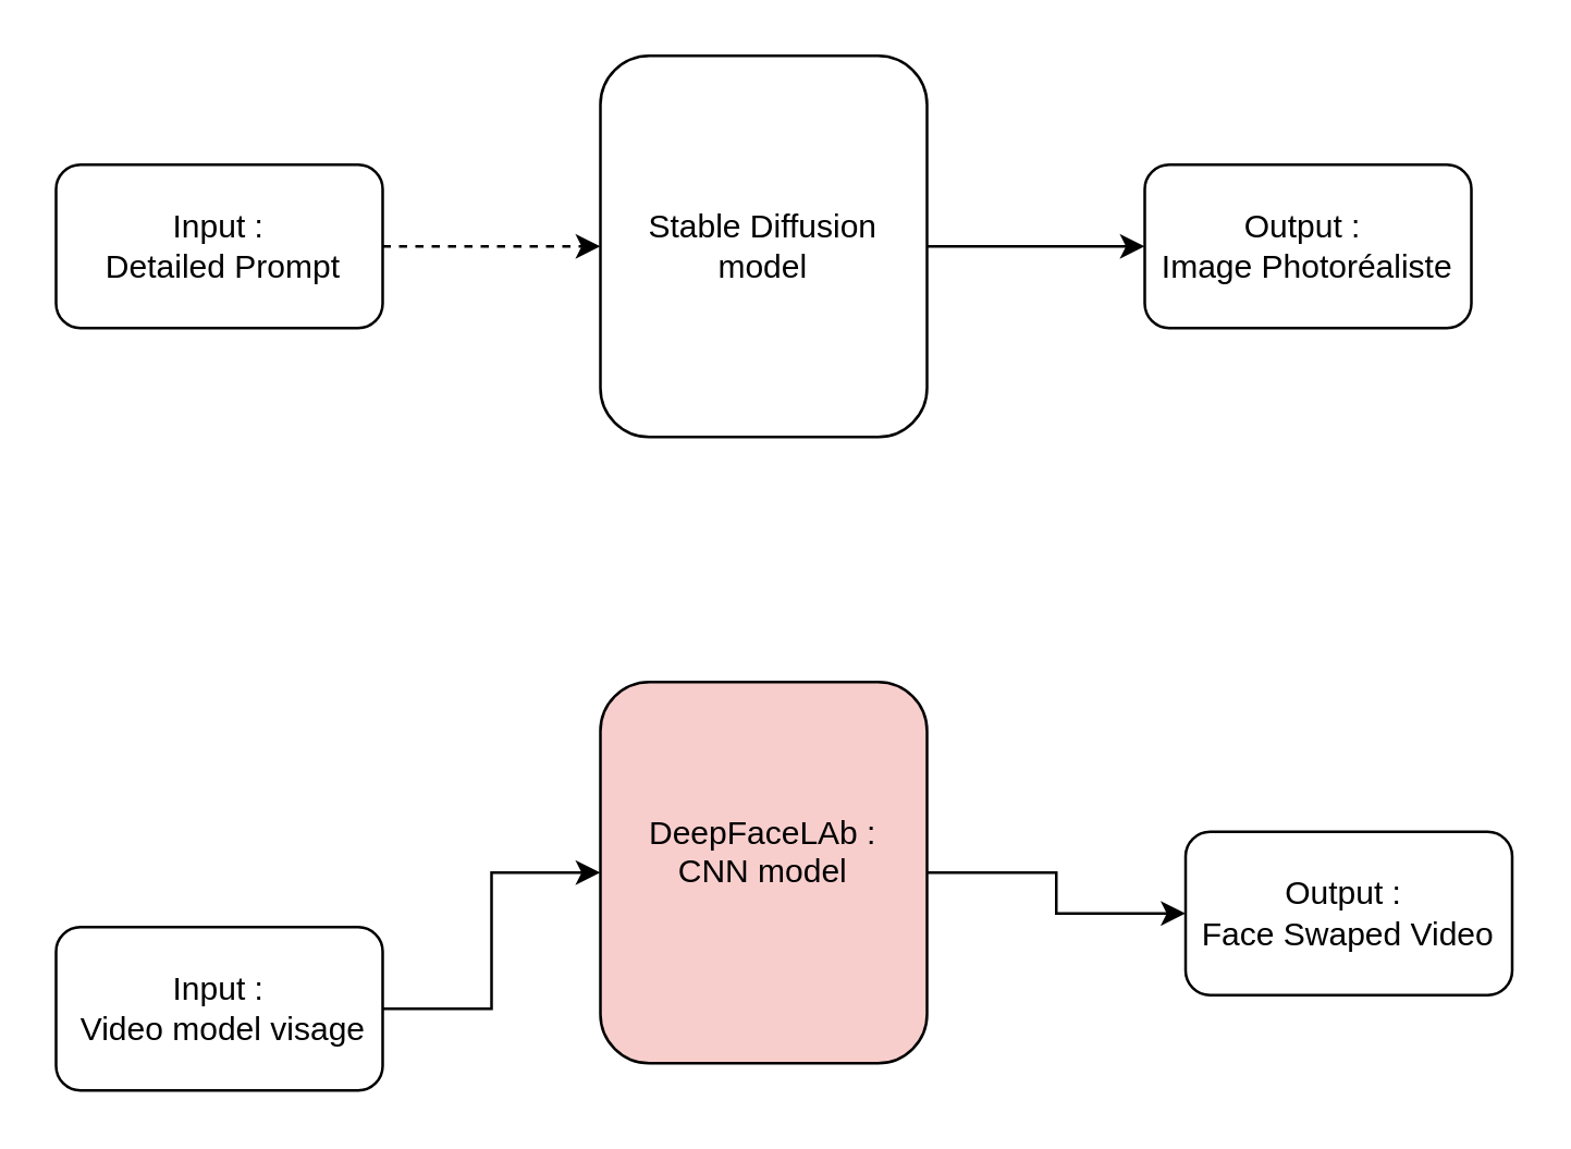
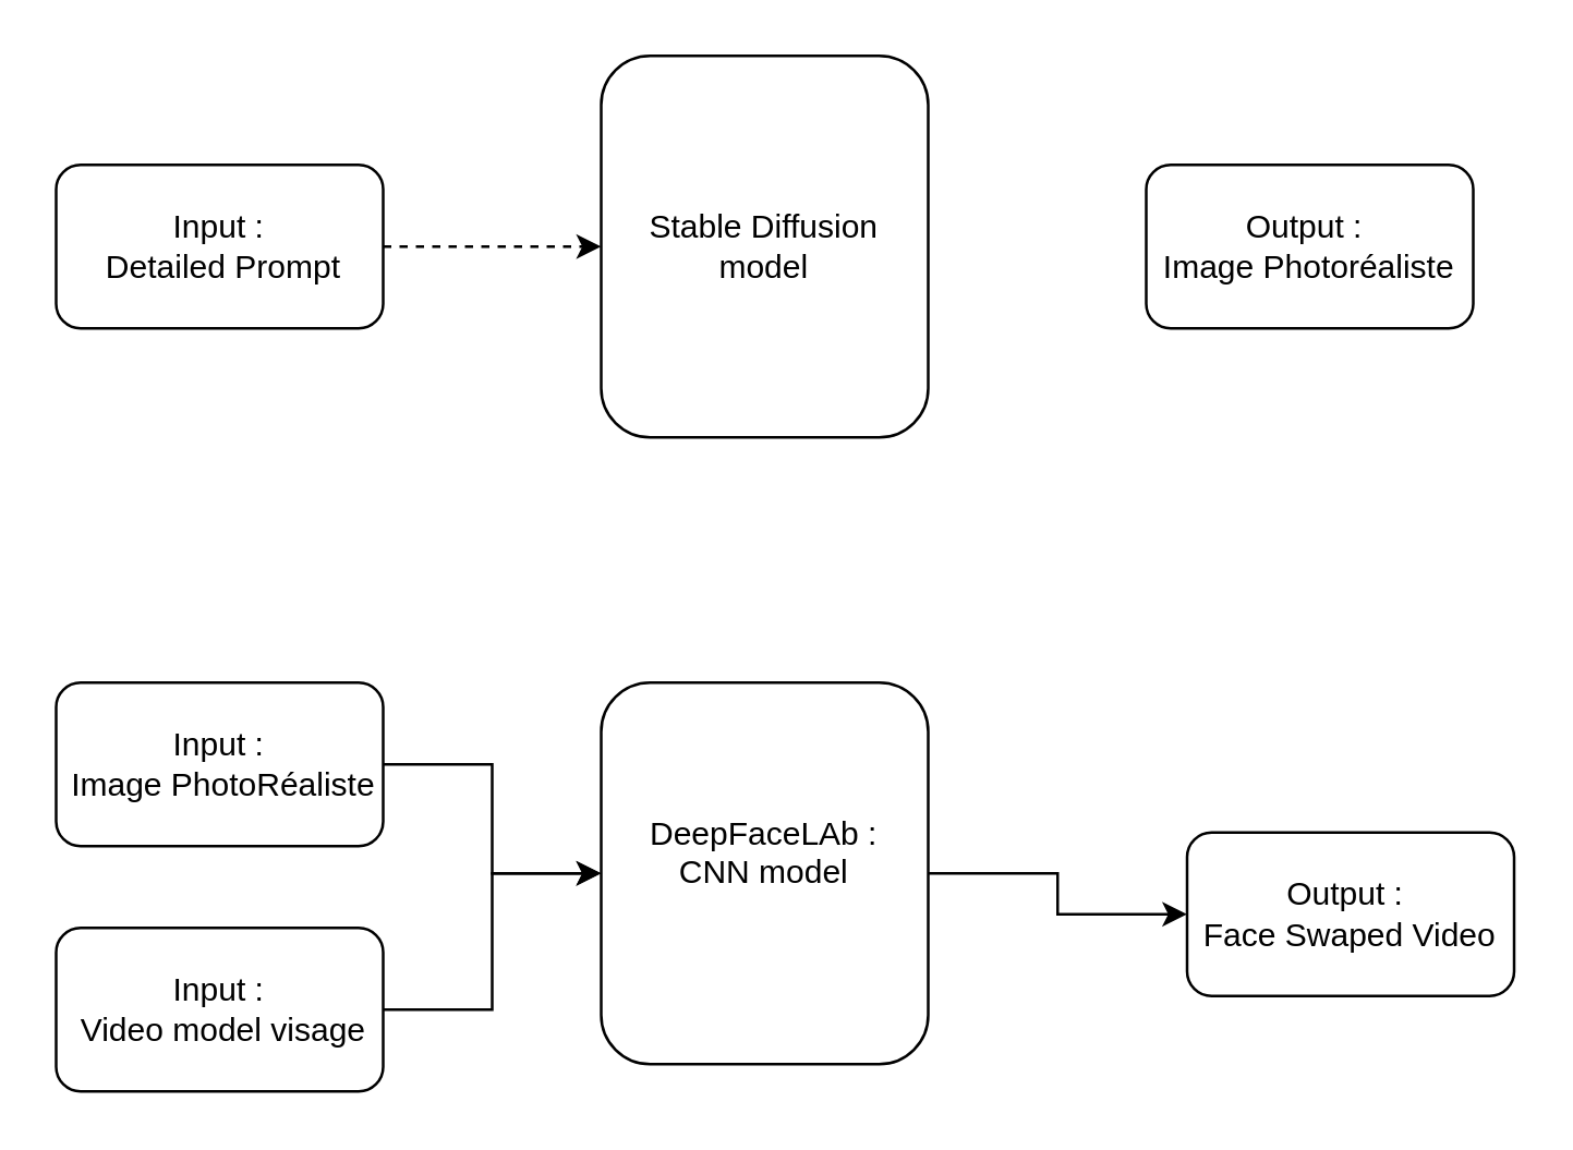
- <mxCell id="4" style="edgeStyle=orthogonalEdgeStyle;rounded=0;orthogonalLoop=1;jettySize=auto;html=1;exitX=1;exitY=0.5;exitDx=0;exitDy=0;entryX=0;entryY=0.5;entryDx=0;entryDy=0;" edge="1" parent="1" source="5" target="6"><mxGeometry relative="1" as="geometry" /></mxCell>
+ <mxCell id="8" value="Input :&lt;div class=&quot;custom-cursor-default-hover&quot;&gt;&amp;nbsp;Image PhotoRéaliste&lt;/div&gt;" style="rounded=1;whiteSpace=wrap;html=1;" vertex="1" parent="1"><mxGeometry x="20" y="250" width="120" height="60" as="geometry" /></mxCell>
+ <mxCell id="7" style="edgeStyle=orthogonalEdgeStyle;rounded=0;orthogonalLoop=1;jettySize=auto;html=1;exitX=1;exitY=0.5;exitDx=0;exitDy=0;entryX=0;entryY=0.5;entryDx=0;entryDy=0;" edge="1" parent="1" source="8" target="10"><mxGeometry relative="1" as="geometry" /></mxCell>
- <mxCell id="10" value="DeepFaceLAb :&lt;div&gt;CNN model&lt;/div&gt;&lt;div&gt;&lt;br&gt;&lt;/div&gt;" style="rounded=1;whiteSpace=wrap;html=1;fillColor=#f8cecc;" vertex="1" parent="1"><mxGeometry x="220" y="250" width="120" height="140" as="geometry" /></mxCell>
+ <mxCell id="10" value="DeepFaceLAb :&lt;div&gt;CNN model&lt;/div&gt;&lt;div&gt;&lt;br&gt;&lt;/div&gt;" style="rounded=1;whiteSpace=wrap;html=1;" vertex="1" parent="1"><mxGeometry x="220" y="250" width="120" height="140" as="geometry" /></mxCell>
